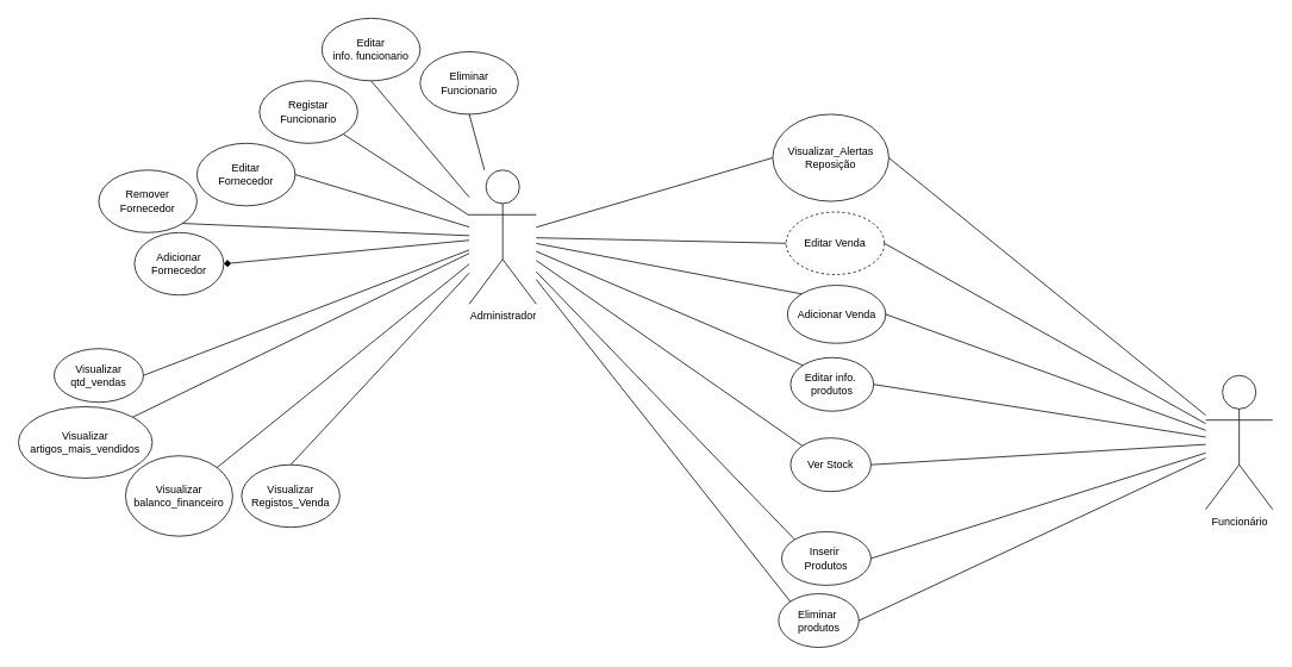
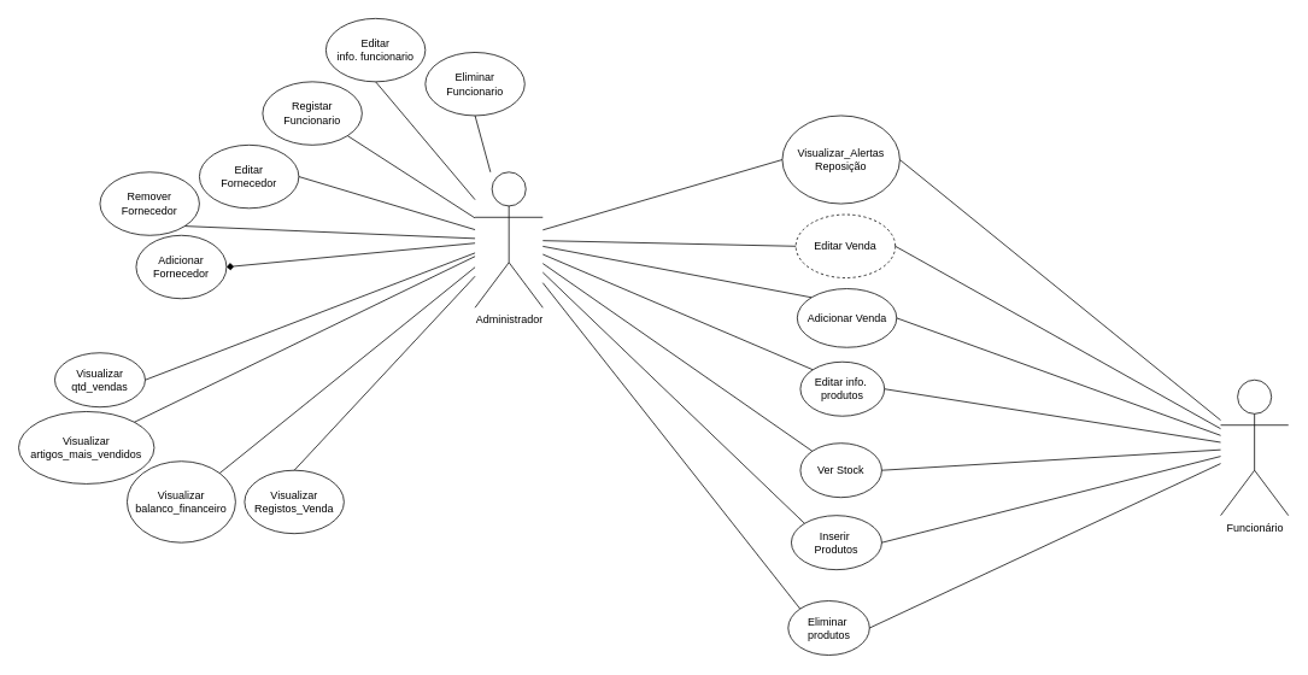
- <mxCell id="4" value="Inserir&amp;nbsp;&lt;div&gt;Produtos&lt;/div&gt;" style="ellipse;whiteSpace=wrap;html=1;" parent="1" vertex="1"><mxGeometry x="875" y="595" width="100" height="60" as="geometry" /></mxCell>
+ <mxCell id="4" value="Inserir&amp;nbsp;&lt;div&gt;Produtos&lt;/div&gt;" style="ellipse;whiteSpace=wrap;html=1;" parent="1" vertex="1"><mxGeometry x="875" y="570" width="100" height="60" as="geometry" /></mxCell>
